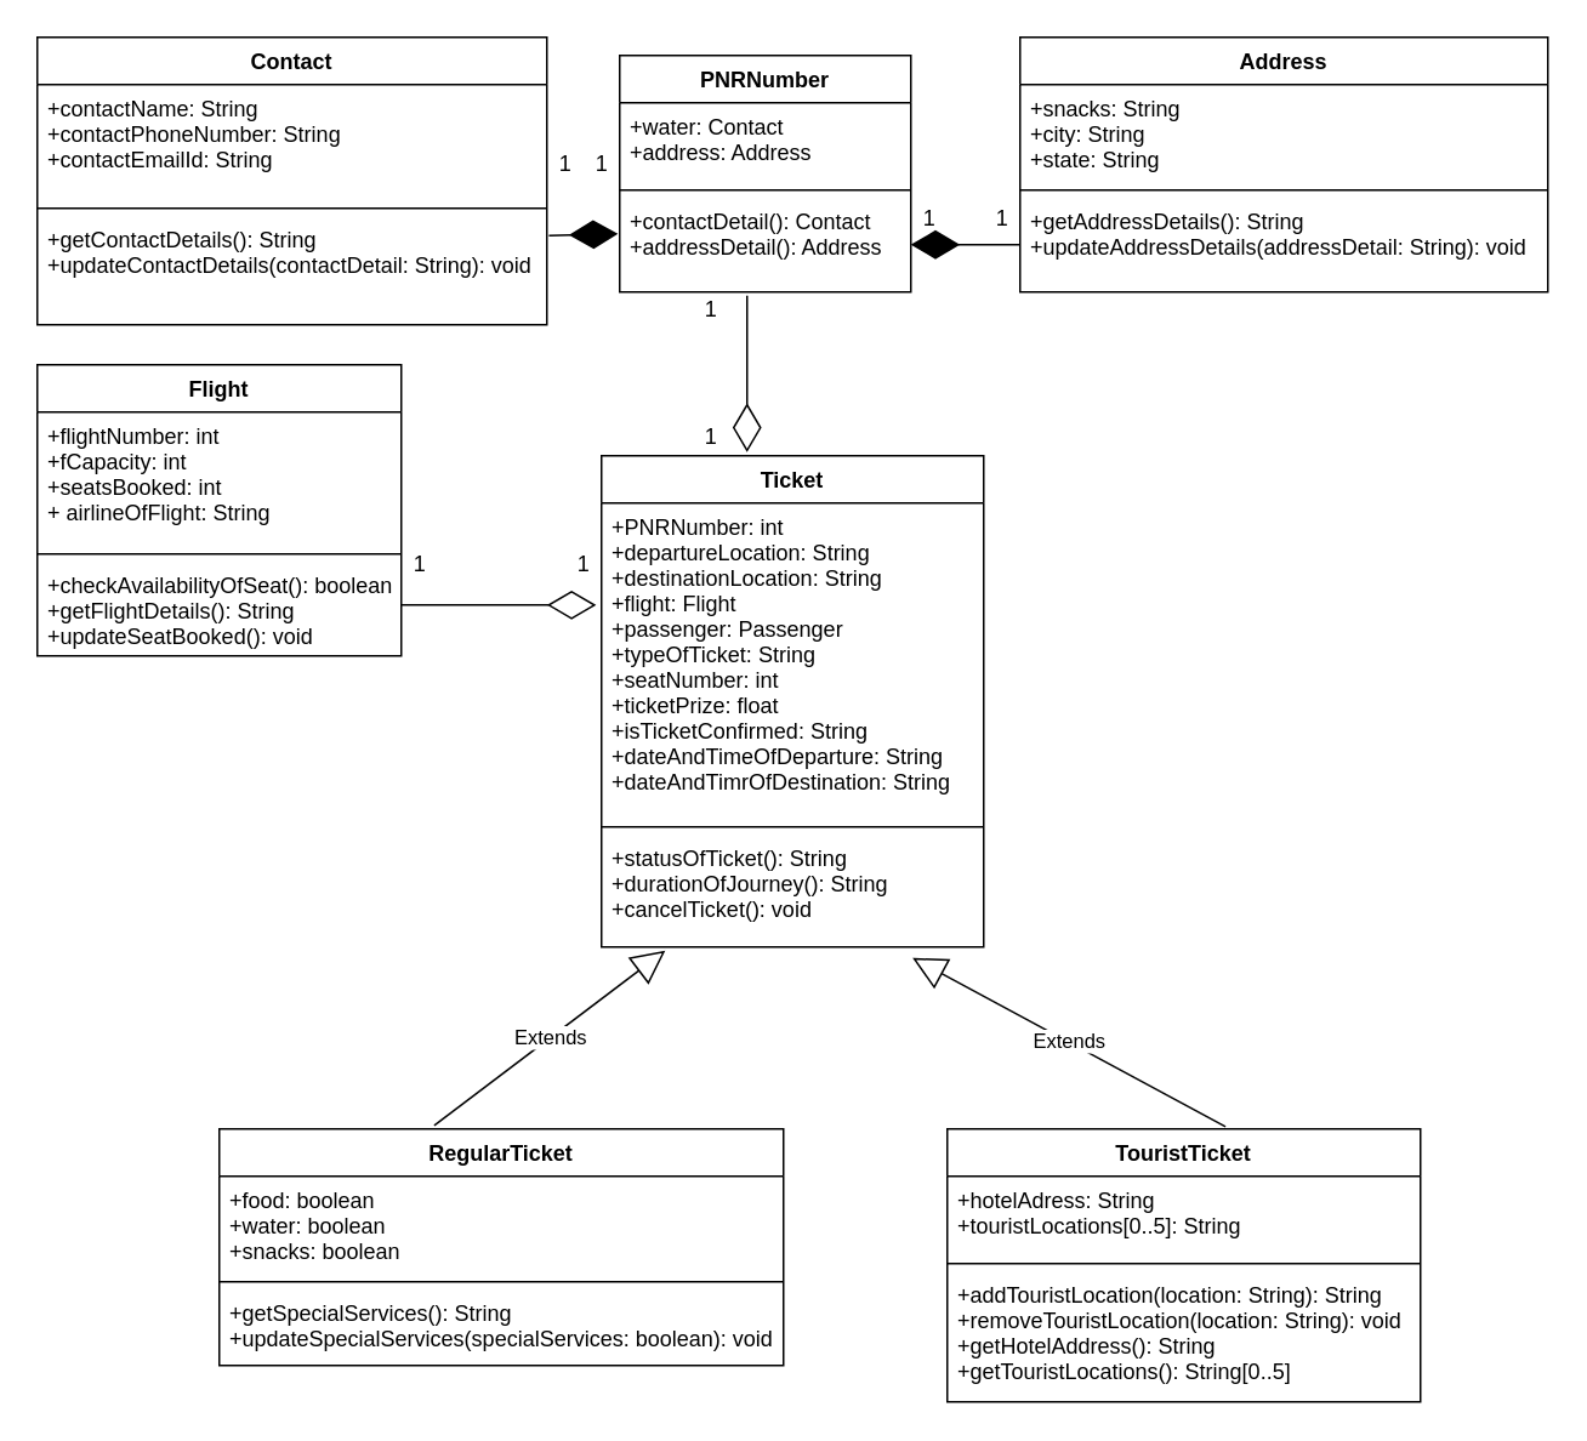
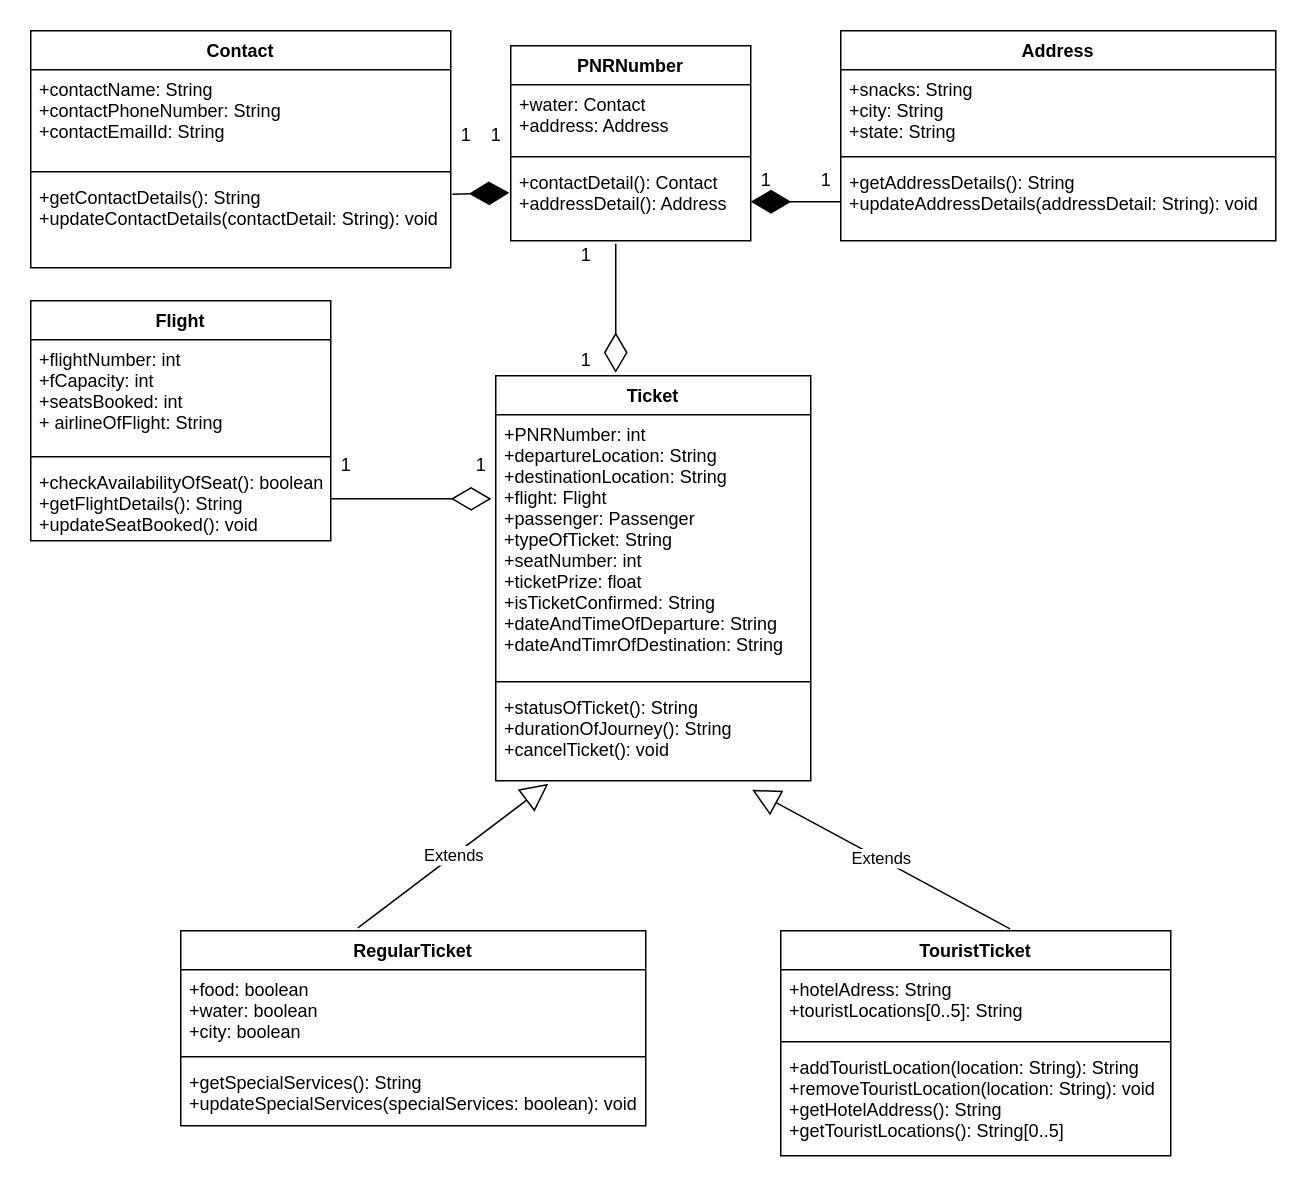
- <mxCell id="27" value="+food: boolean&#10;+water: boolean&#10;+snacks: boolean&#10;" style="text;strokeColor=none;fillColor=none;align=left;verticalAlign=top;spacingLeft=4;spacingRight=4;overflow=hidden;rotatable=0;points=[[0,0.5],[1,0.5]];portConstraint=eastwest;" vertex="1" parent="26"><mxGeometry y="26" width="310" height="54" as="geometry" /></mxCell>
+ <mxCell id="27" value="+food: boolean&#10;+water: boolean&#10;+city: boolean&#10;" style="text;strokeColor=none;fillColor=none;align=left;verticalAlign=top;spacingLeft=4;spacingRight=4;overflow=hidden;rotatable=0;points=[[0,0.5],[1,0.5]];portConstraint=eastwest;" vertex="1" parent="26"><mxGeometry y="26" width="310" height="54" as="geometry" /></mxCell>
